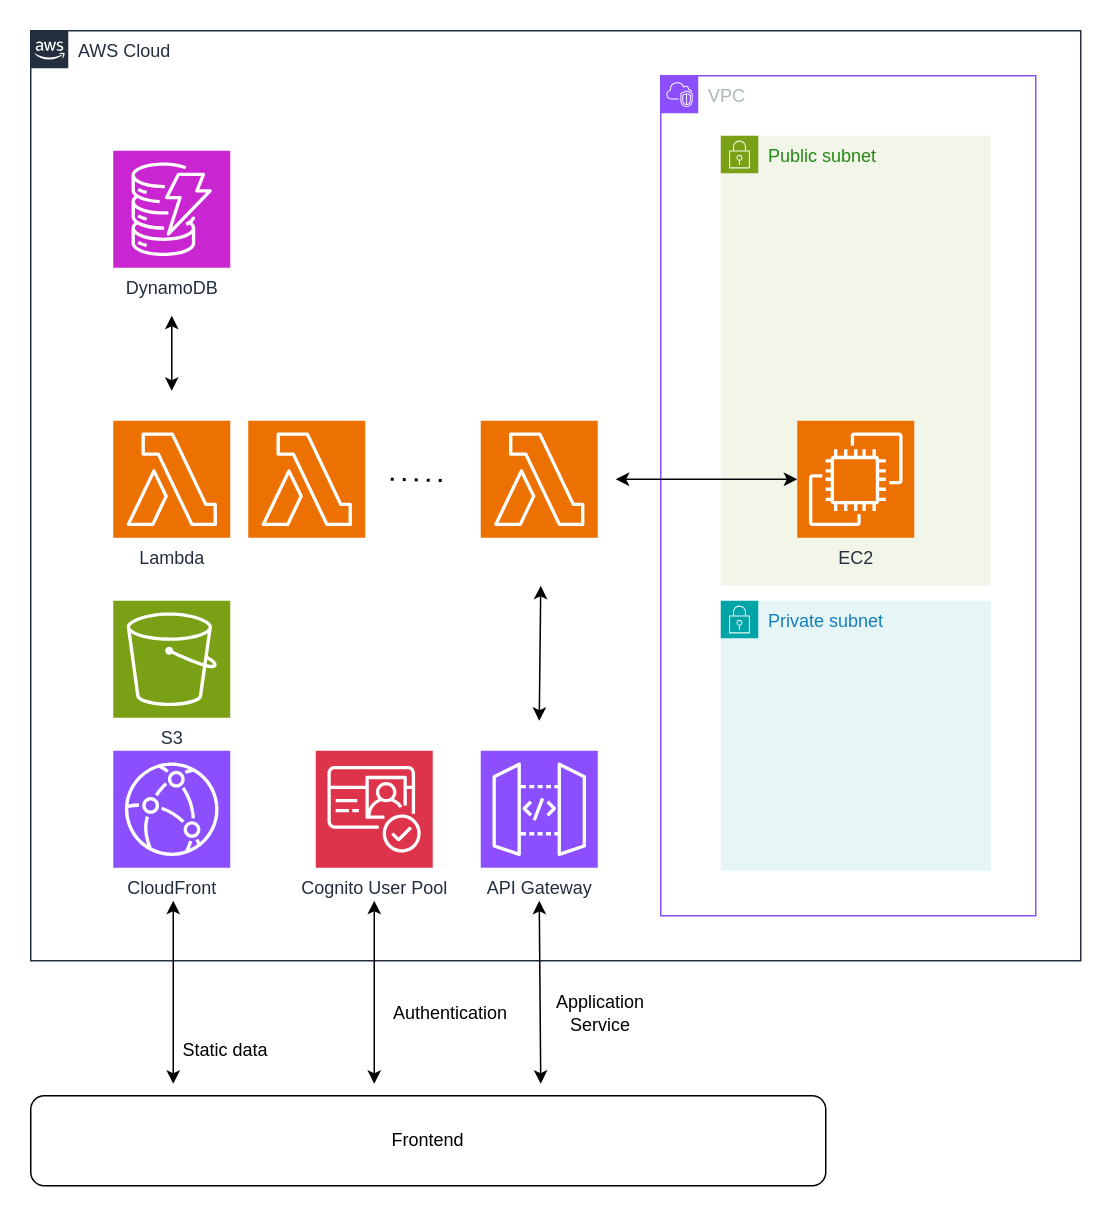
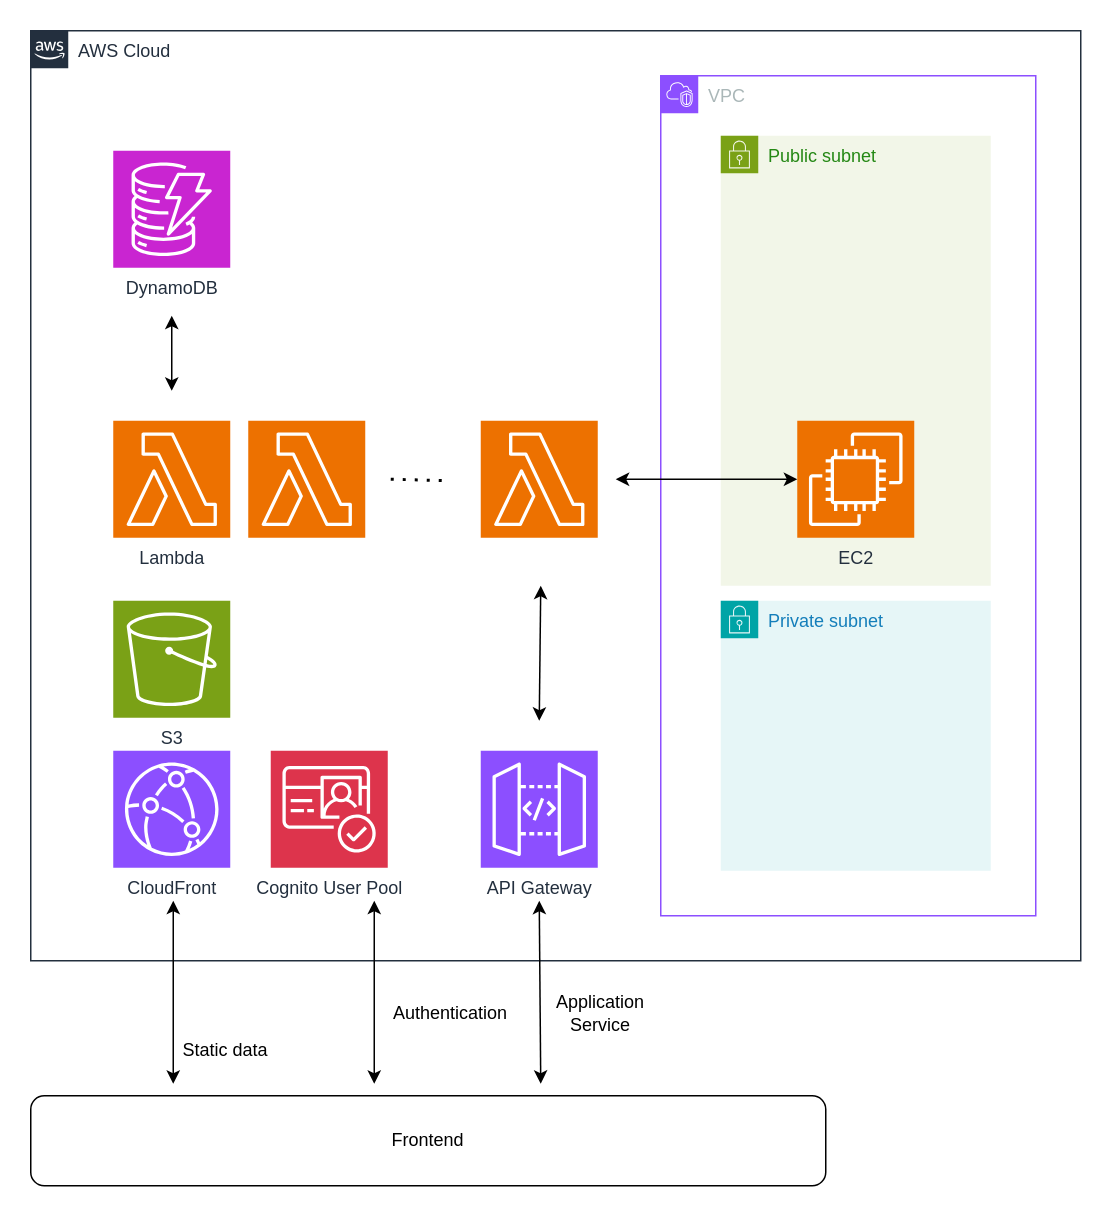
- <mxCell id="12" value="Cognito User Pool" style="sketch=0;points=[[0,0,0],[0.25,0,0],[0.5,0,0],[0.75,0,0],[1,0,0],[0,1,0],[0.25,1,0],[0.5,1,0],[0.75,1,0],[1,1,0],[0,0.25,0],[0,0.5,0],[0,0.75,0],[1,0.25,0],[1,0.5,0],[1,0.75,0]];outlineConnect=0;fontColor=#232F3E;fillColor=#DD344C;strokeColor=#ffffff;dashed=0;verticalLabelPosition=bottom;verticalAlign=top;align=center;html=1;fontSize=12;fontStyle=0;aspect=fixed;shape=mxgraph.aws4.resourceIcon;resIcon=mxgraph.aws4.cognito;" vertex="1" parent="2"><mxGeometry x="190" y="480" width="78" height="78" as="geometry" /></mxCell>
+ <mxCell id="12" value="Cognito User Pool" style="sketch=0;points=[[0,0,0],[0.25,0,0],[0.5,0,0],[0.75,0,0],[1,0,0],[0,1,0],[0.25,1,0],[0.5,1,0],[0.75,1,0],[1,1,0],[0,0.25,0],[0,0.5,0],[0,0.75,0],[1,0.25,0],[1,0.5,0],[1,0.75,0]];outlineConnect=0;fontColor=#232F3E;fillColor=#DD344C;strokeColor=#ffffff;dashed=0;verticalLabelPosition=bottom;verticalAlign=top;align=center;html=1;fontSize=12;fontStyle=0;aspect=fixed;shape=mxgraph.aws4.resourceIcon;resIcon=mxgraph.aws4.cognito;" vertex="1" parent="2"><mxGeometry x="160" y="480" width="78" height="78" as="geometry" /></mxCell>
